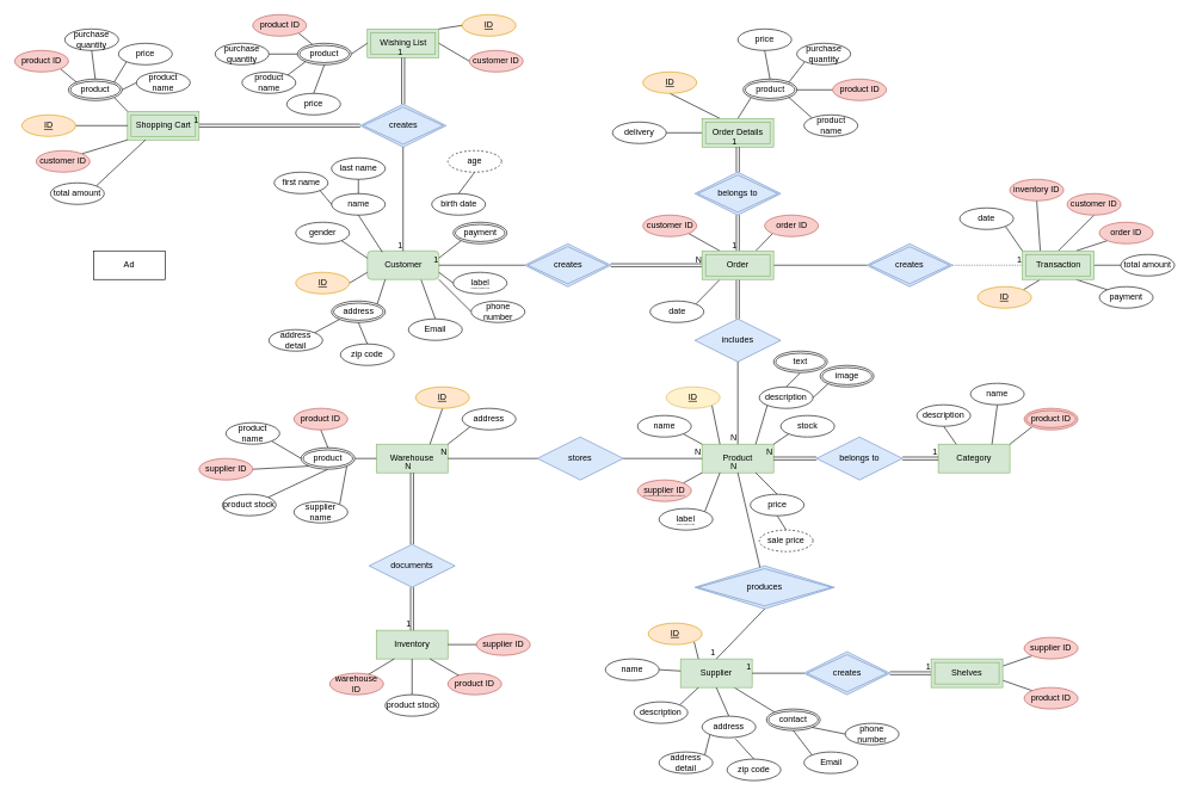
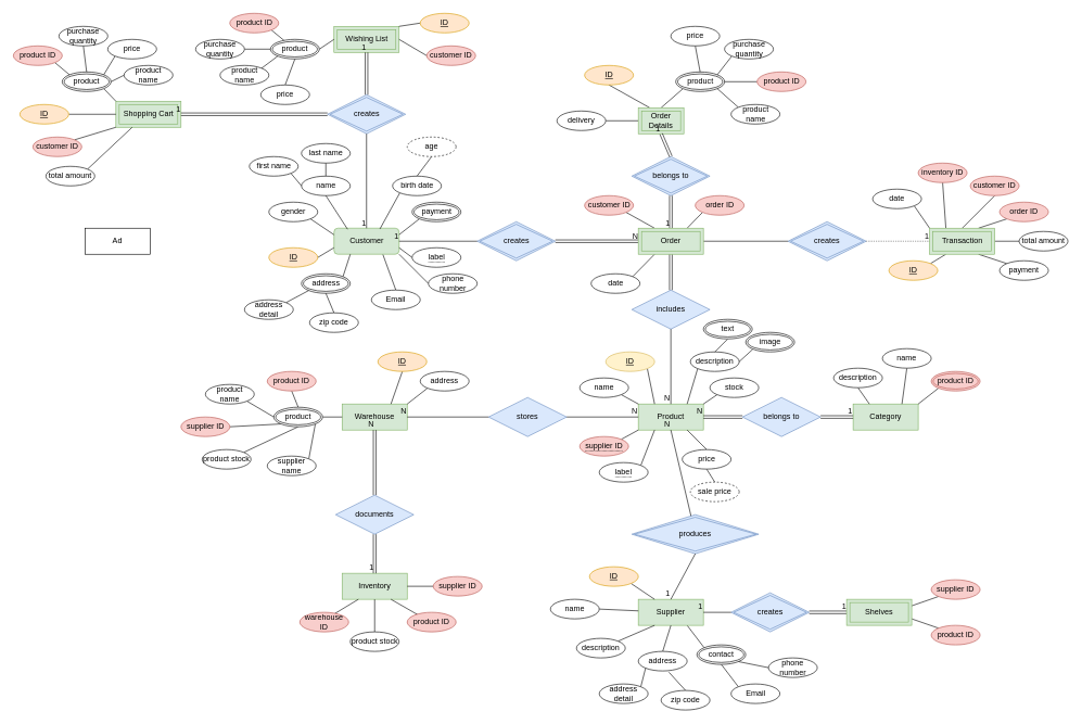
- <mxCell id="198" value="Order Details" style="shape=ext;margin=3;double=1;whiteSpace=wrap;html=1;align=center;fillColor=#d5e8d4;strokeColor=#82b366;" vertex="1" parent="1"><mxGeometry x="980" y="165" width="100" height="40" as="geometry" /></mxCell>
+ <mxCell id="198" value="Order Details" style="shape=ext;margin=3;double=1;whiteSpace=wrap;html=1;align=center;fillColor=#d5e8d4;strokeColor=#82b366;" vertex="1" parent="1"><mxGeometry x="980" y="165" width="70" height="40" as="geometry" /></mxCell>
+ <mxCell id="36" style="rounded=0;orthogonalLoop=1;jettySize=auto;html=1;exitX=0;exitY=1;exitDx=0;exitDy=0;entryX=0.706;entryY=0.028;entryDx=0;entryDy=0;entryPerimeter=0;endArrow=none;endFill=0;" edge="1" parent="1" source="57" target="3"><mxGeometry relative="1" as="geometry"><mxPoint x="613.662" y="295.678" as="sourcePoint" /></mxGeometry></mxCell>
- <mxCell id="6" value="Supplier" style="whiteSpace=wrap;html=1;align=center;fillColor=#d5e8d4;strokeColor=#82b366;" parent="1" vertex="1"><mxGeometry x="950" y="920" width="100" height="40" as="geometry" /></mxCell>
+ <mxCell id="6" value="Supplier" style="whiteSpace=wrap;html=1;align=center;fillColor=#d5e8d4;strokeColor=#82b366;" parent="1" vertex="1"><mxGeometry x="980" y="920" width="100" height="40" as="geometry" /></mxCell>
